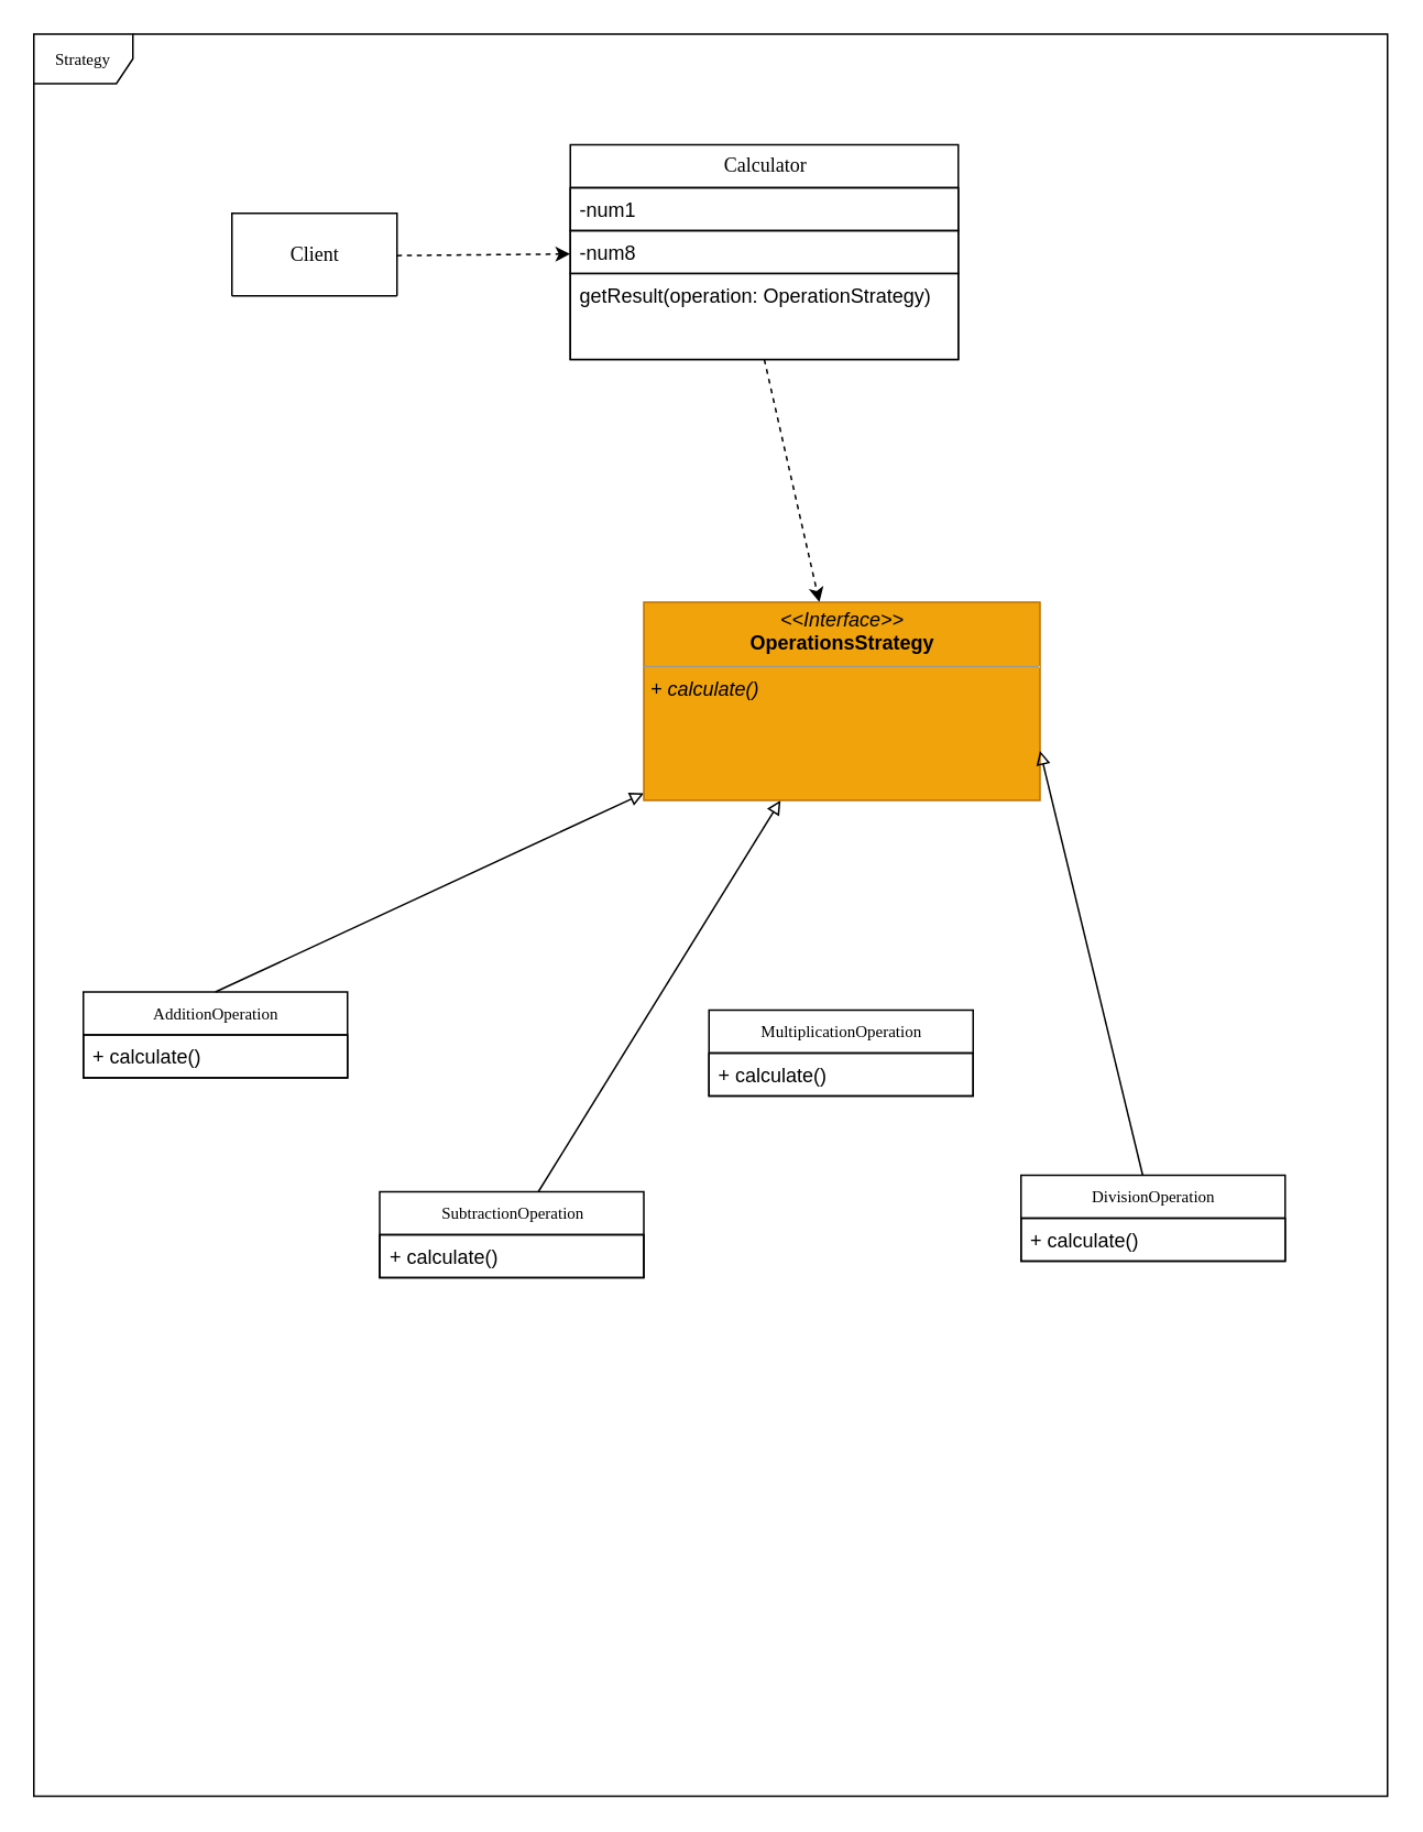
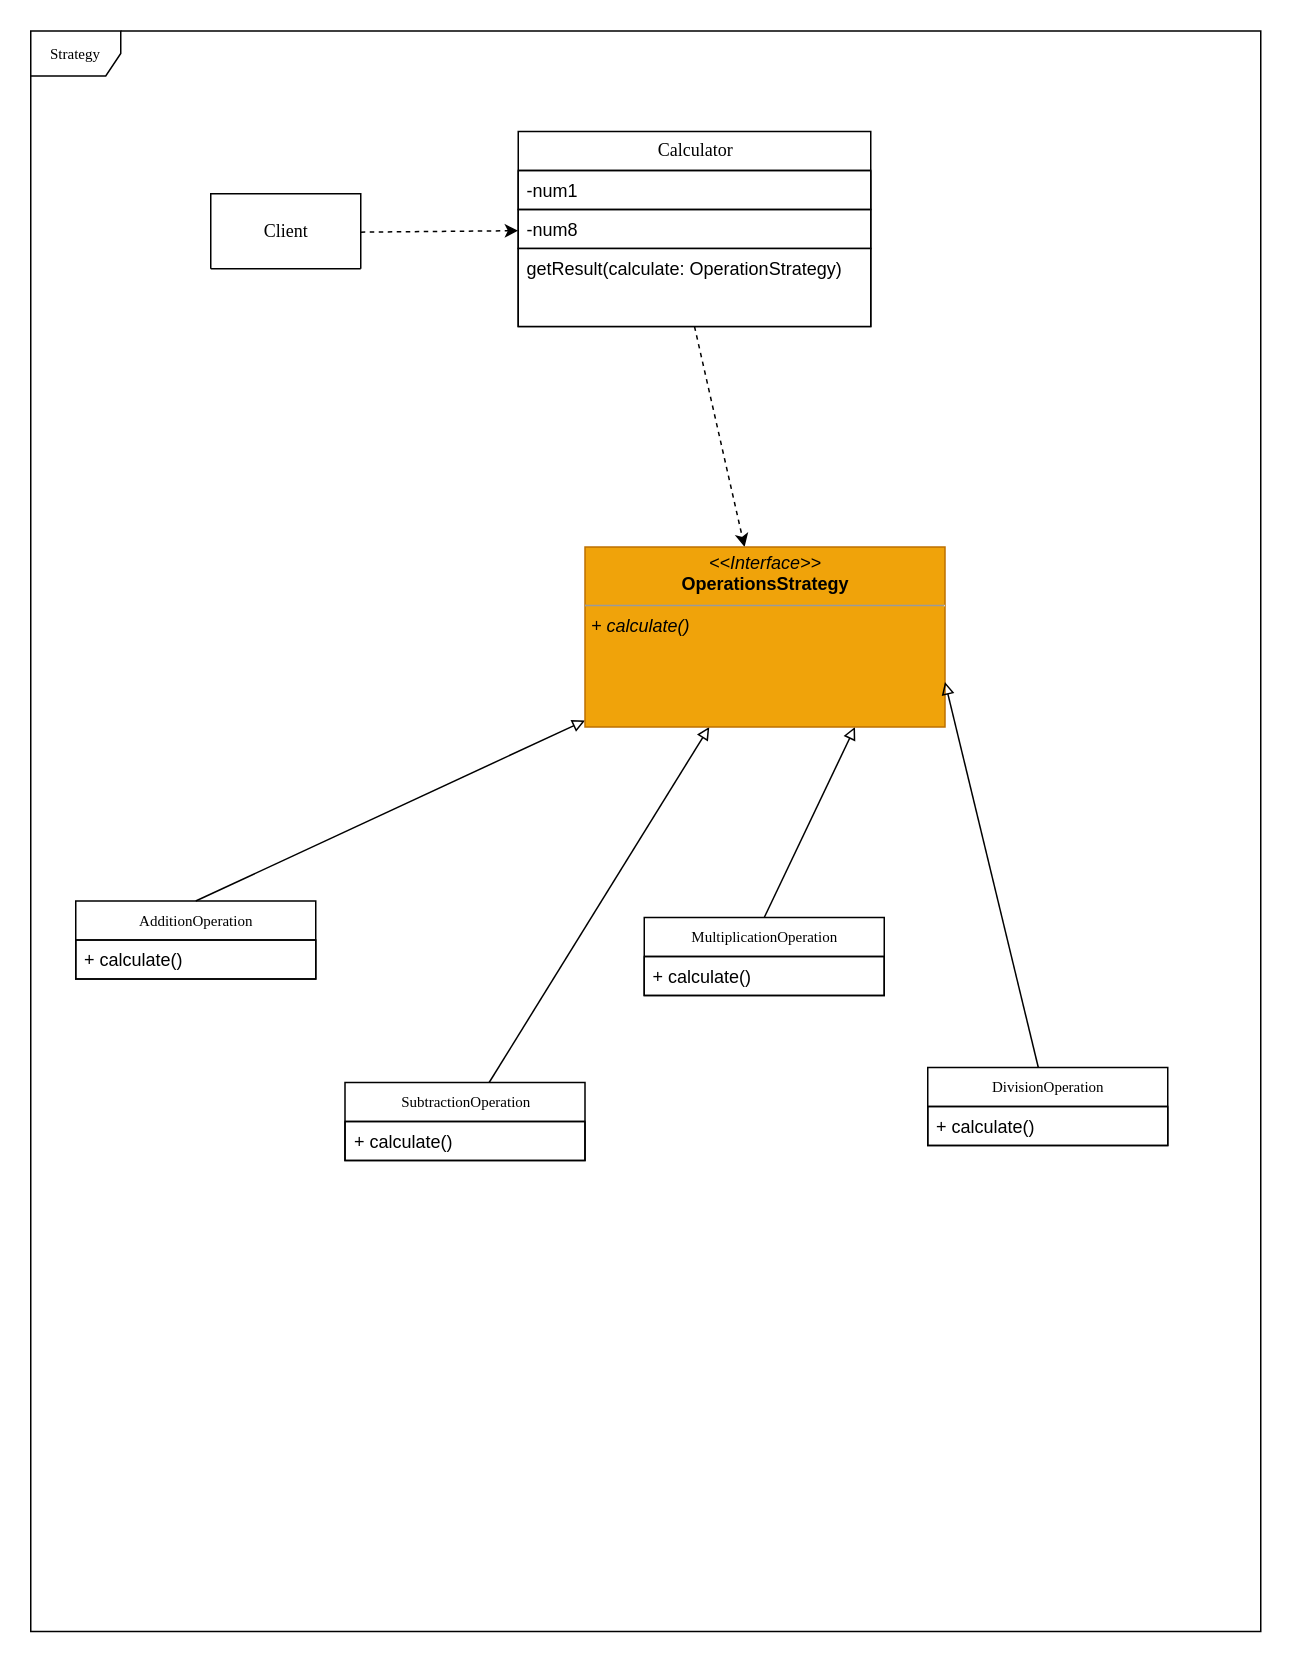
- <mxCell id="8" value="getResult(operation: OperationStrategy)" style="text;html=1;align=left;verticalAlign=top;spacingLeft=4;spacingRight=4;whiteSpace=wrap;overflow=hidden;rotatable=0;points=[[0,0.5],[1,0.5]];portConstraint=eastwest;labelBackgroundColor=none;fillColor=#FFFFFF;strokeColor=#000000;fontColor=#000000;" vertex="1" parent="5"><mxGeometry y="78" width="235" height="52" as="geometry" /></mxCell>
+ <mxCell id="8" value="getResult(calculate: OperationStrategy)" style="text;html=1;align=left;verticalAlign=top;spacingLeft=4;spacingRight=4;whiteSpace=wrap;overflow=hidden;rotatable=0;points=[[0,0.5],[1,0.5]];portConstraint=eastwest;labelBackgroundColor=none;fillColor=#FFFFFF;strokeColor=#000000;fontColor=#000000;" vertex="1" parent="5"><mxGeometry y="78" width="235" height="52" as="geometry" /></mxCell>
+ <mxCell id="9" style="edgeStyle=none;html=1;exitX=0.5;exitY=0;exitDx=0;exitDy=0;entryX=0.75;entryY=1;entryDx=0;entryDy=0;endArrow=block;endFill=0;strokeColor=#000000;" edge="1" parent="1" source="19" target="14"><mxGeometry relative="1" as="geometry"><mxPoint x="510" y="600" as="sourcePoint" /></mxGeometry></mxCell>
